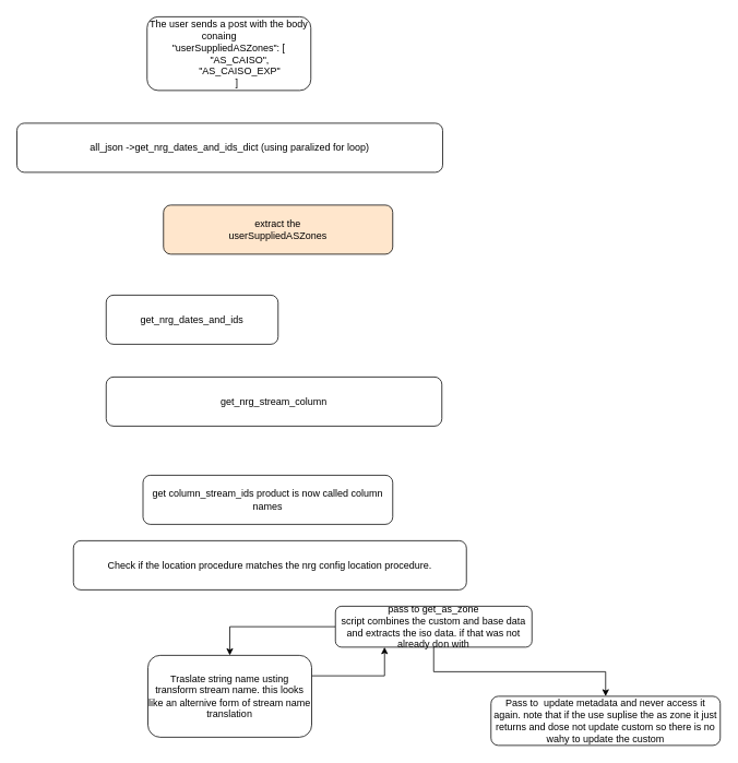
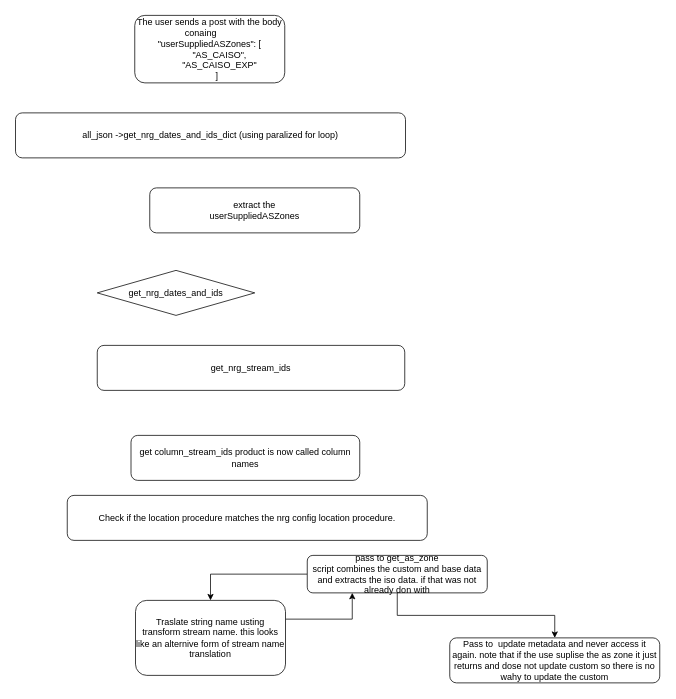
- <mxCell id="4" value="extract the &lt;br&gt;userSuppliedASZones" style="rounded=1;whiteSpace=wrap;html=1;fillColor=#ffe6cc;" vertex="1" parent="1"><mxGeometry x="199" y="250" width="280" height="60" as="geometry" /></mxCell>
+ <mxCell id="4" value="extract the &lt;br&gt;userSuppliedASZones" style="rounded=1;whiteSpace=wrap;html=1;" vertex="1" parent="1"><mxGeometry x="199" y="250" width="280" height="60" as="geometry" /></mxCell>
- <mxCell id="5" value="get_nrg_dates_and_ids" style="rounded=1;whiteSpace=wrap;html=1;" vertex="1" parent="1"><mxGeometry x="129" y="360" width="210" height="60" as="geometry" /></mxCell>
+ <mxCell id="5" value="get_nrg_dates_and_ids" style="rhombus;whiteSpace=wrap;html=1;" vertex="1" parent="1"><mxGeometry x="129" y="360" width="210" height="60" as="geometry" /></mxCell>
- <mxCell id="6" value="get_nrg_stream_column" style="rounded=1;whiteSpace=wrap;html=1;" vertex="1" parent="1"><mxGeometry x="129" y="460" width="410" height="60" as="geometry" /></mxCell>
+ <mxCell id="6" value="get_nrg_stream_ids" style="rounded=1;whiteSpace=wrap;html=1;" vertex="1" parent="1"><mxGeometry x="129" y="460" width="410" height="60" as="geometry" /></mxCell>
